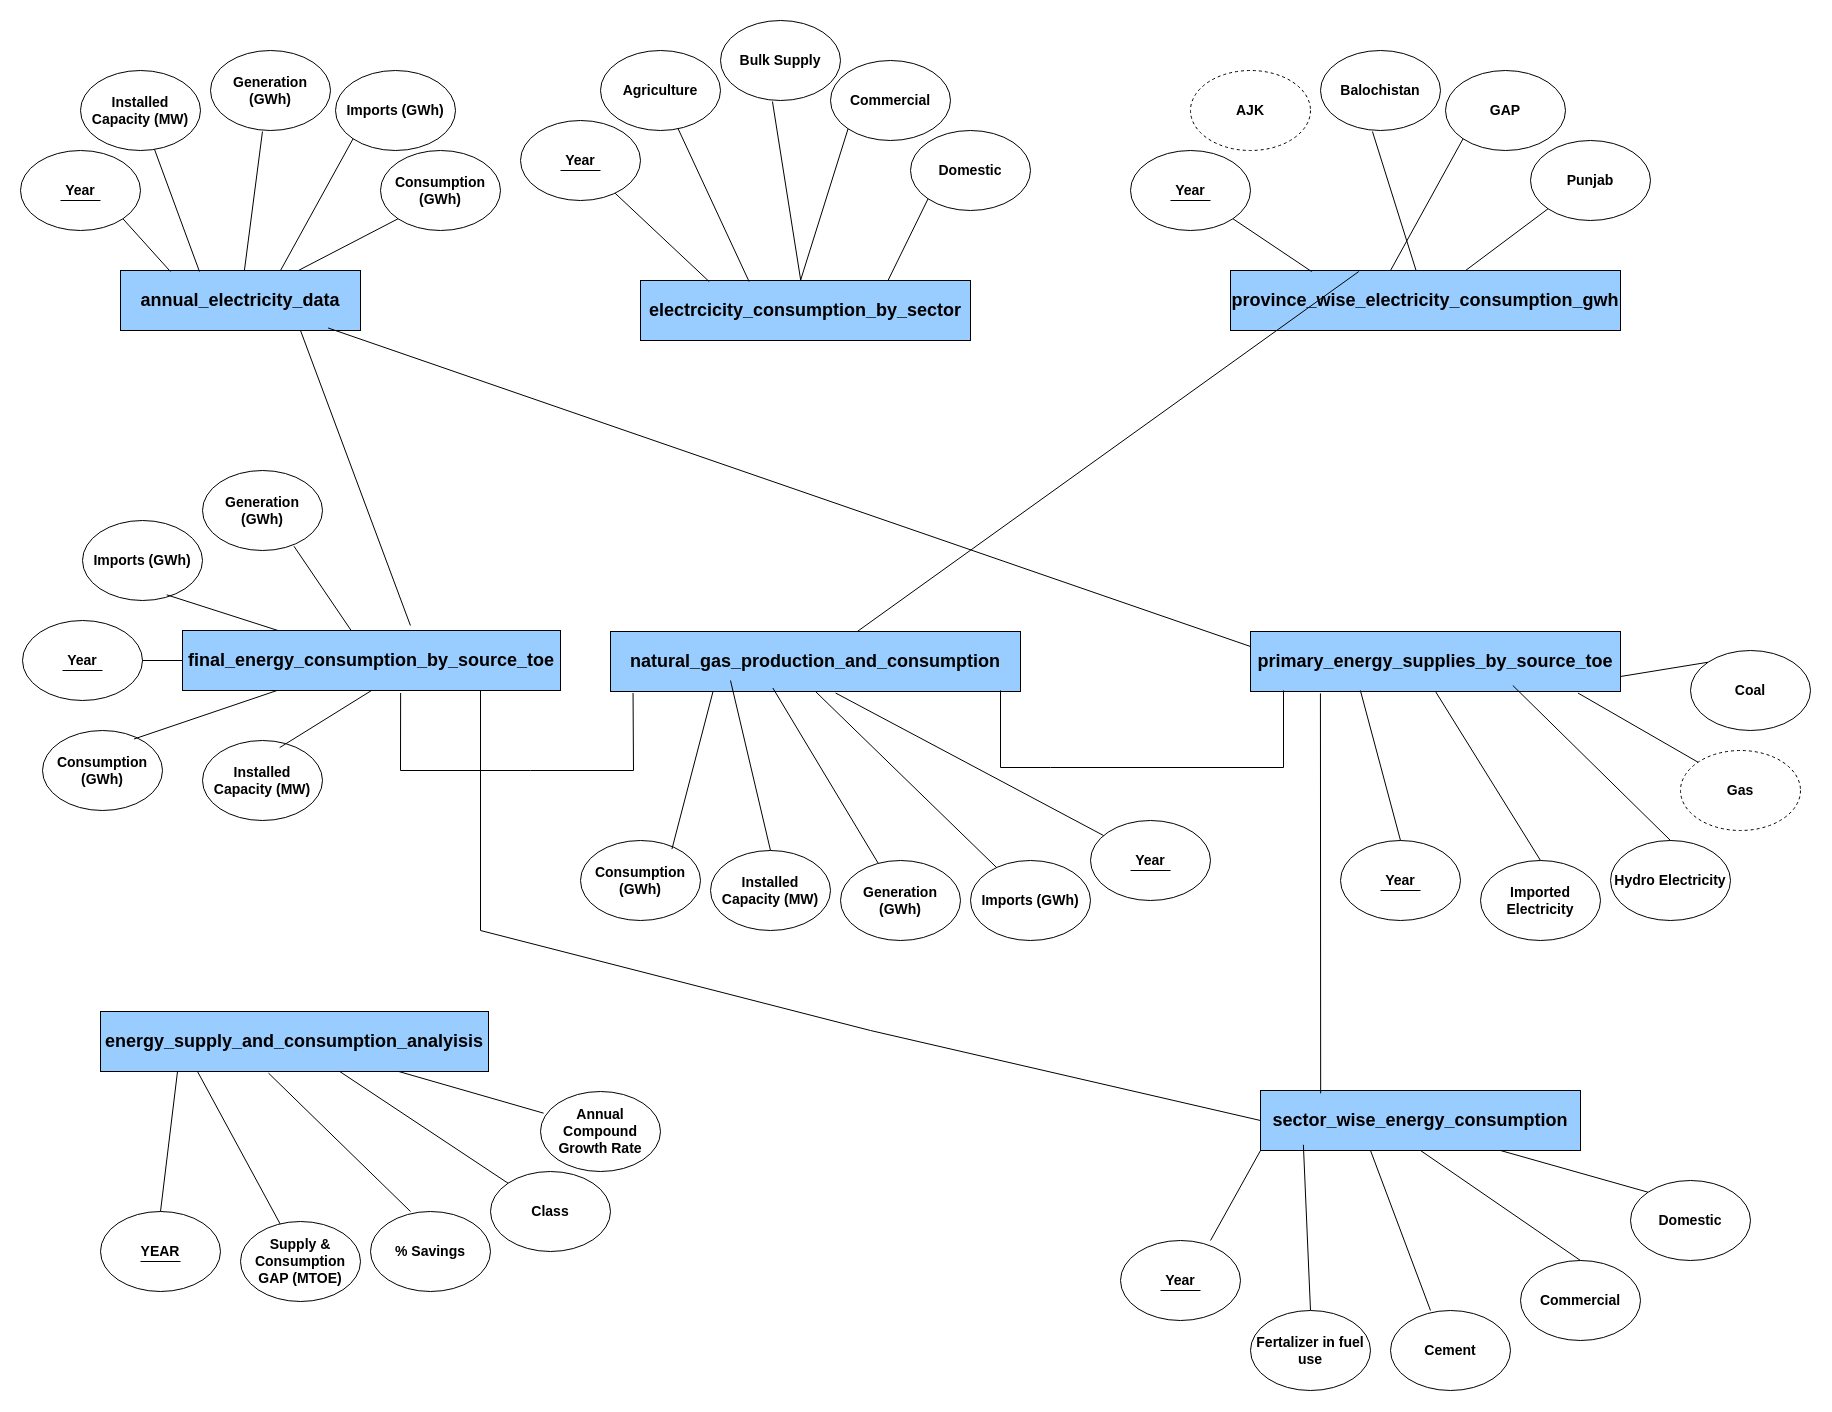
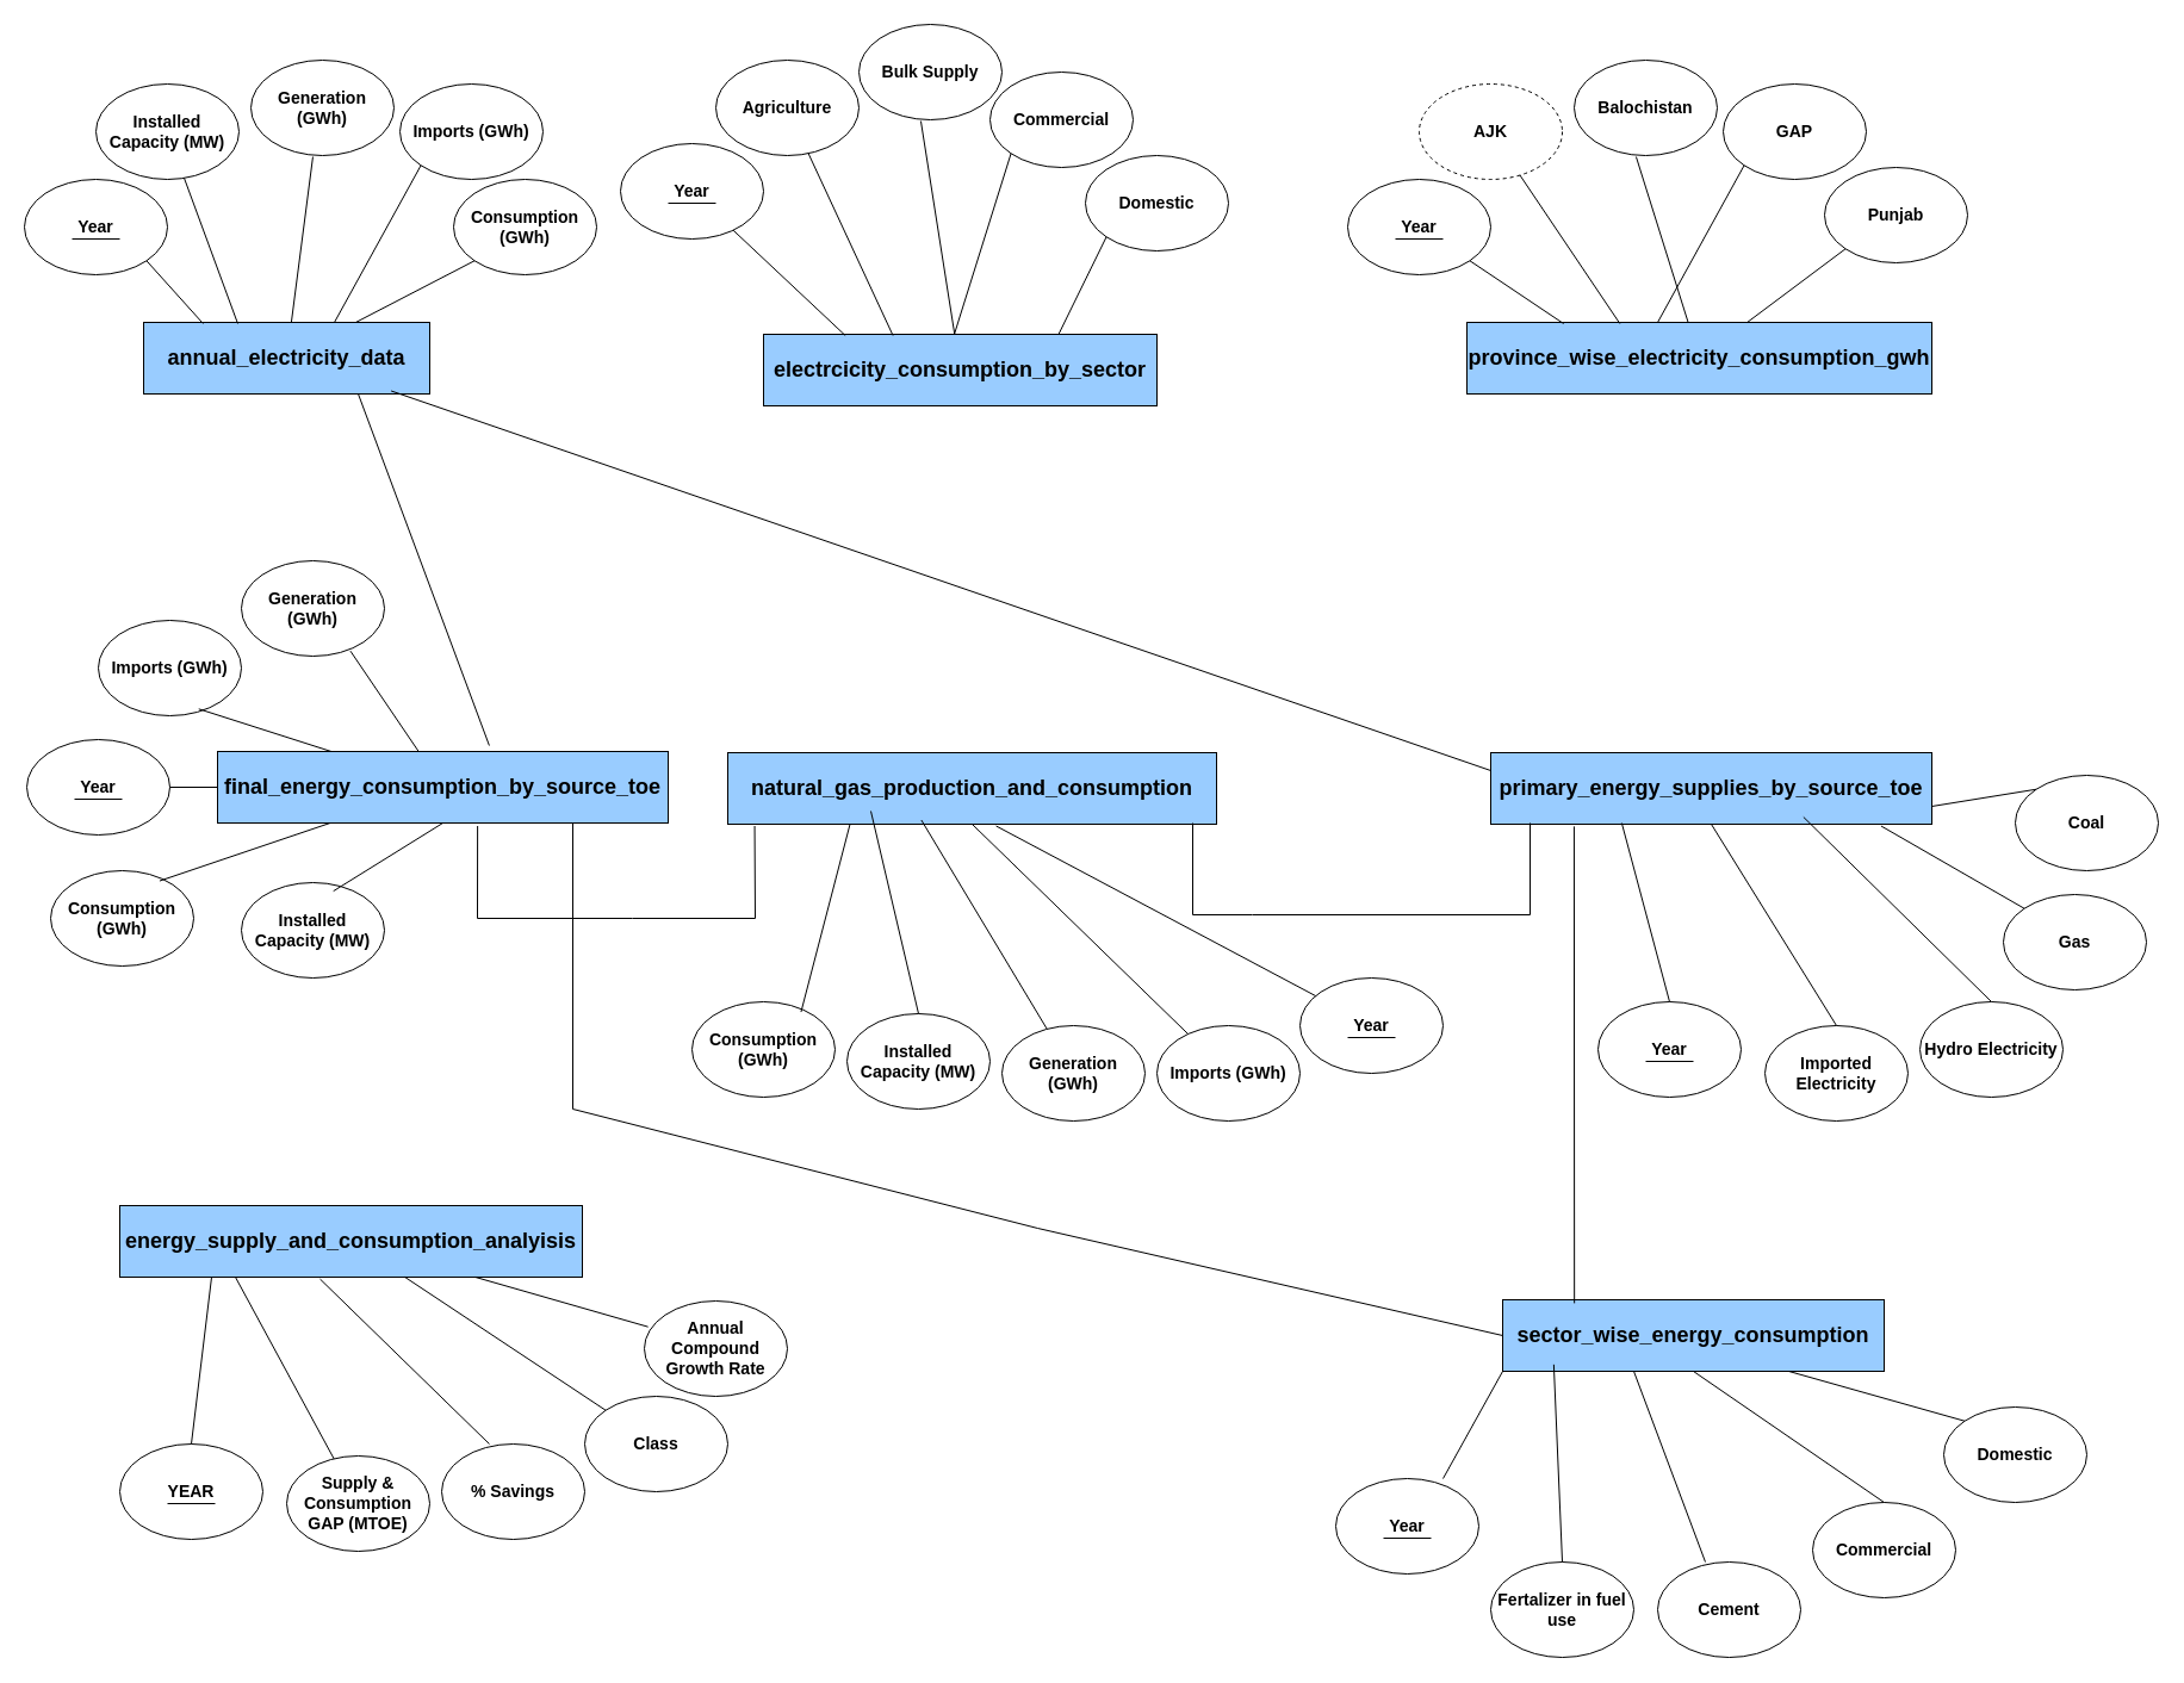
- <mxCell id="34" value="" style="endArrow=none;html=1;rounded=0;exitX=0.329;exitY=0.017;exitDx=0;exitDy=0;exitPerimeter=0;" edge="1" parent="1" source="28" target="54"><mxGeometry width="50" height="50" relative="1" as="geometry"><mxPoint x="1480" y="330" as="sourcePoint" /><mxPoint x="1530" y="280" as="targetPoint" /></mxGeometry></mxCell>
+ <mxCell id="34" value="" style="endArrow=none;html=1;rounded=0;exitX=0.329;exitY=0.017;exitDx=0;exitDy=0;exitPerimeter=0;" edge="1" parent="1" source="28" target="29"><mxGeometry width="50" height="50" relative="1" as="geometry"><mxPoint x="1480" y="330" as="sourcePoint" /><mxPoint x="1530" y="280" as="targetPoint" /></mxGeometry></mxCell>
- <mxCell id="73" value="&lt;font style=&quot;font-size: 14px;&quot;&gt;&lt;b&gt;Gas&lt;/b&gt;&lt;/font&gt;" style="ellipse;whiteSpace=wrap;html=1;dashed=1;" vertex="1" parent="1"><mxGeometry x="1680" y="750" width="120" height="80" as="geometry" /></mxCell>
+ <mxCell id="73" value="&lt;font style=&quot;font-size: 14px;&quot;&gt;&lt;b&gt;Gas&lt;/b&gt;&lt;/font&gt;" style="ellipse;whiteSpace=wrap;html=1;" vertex="1" parent="1"><mxGeometry x="1680" y="750" width="120" height="80" as="geometry" /></mxCell>
